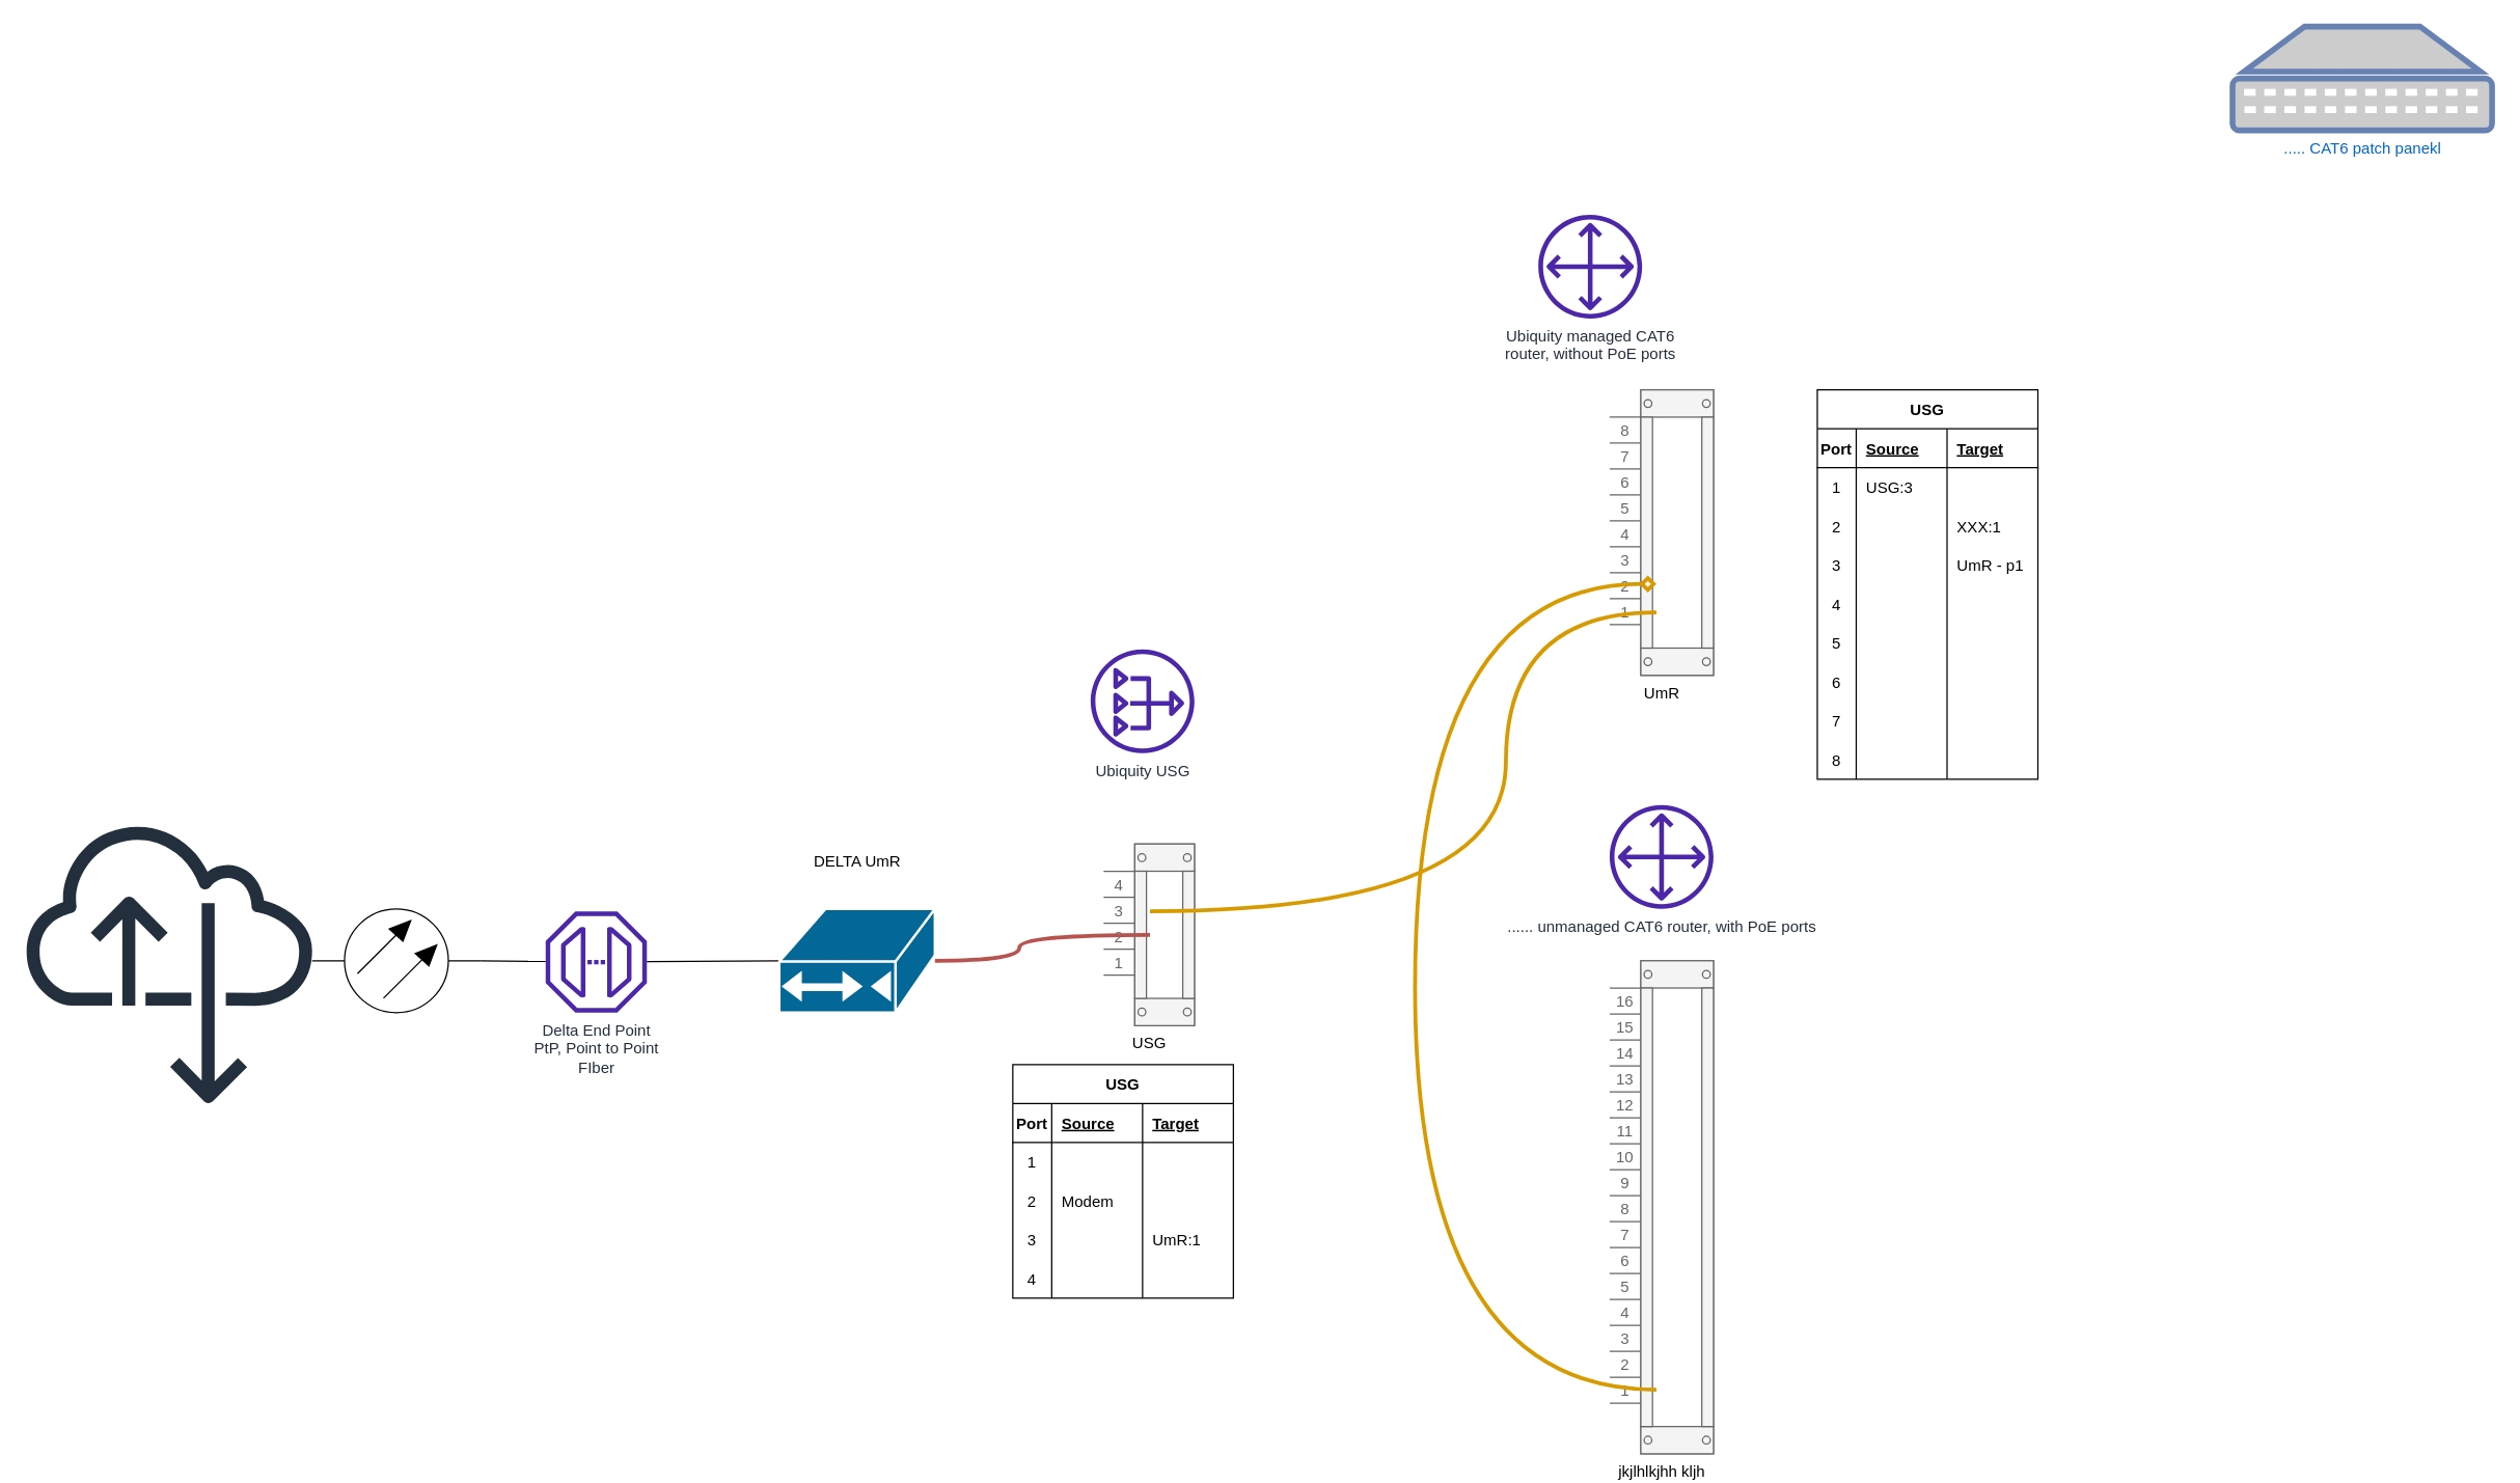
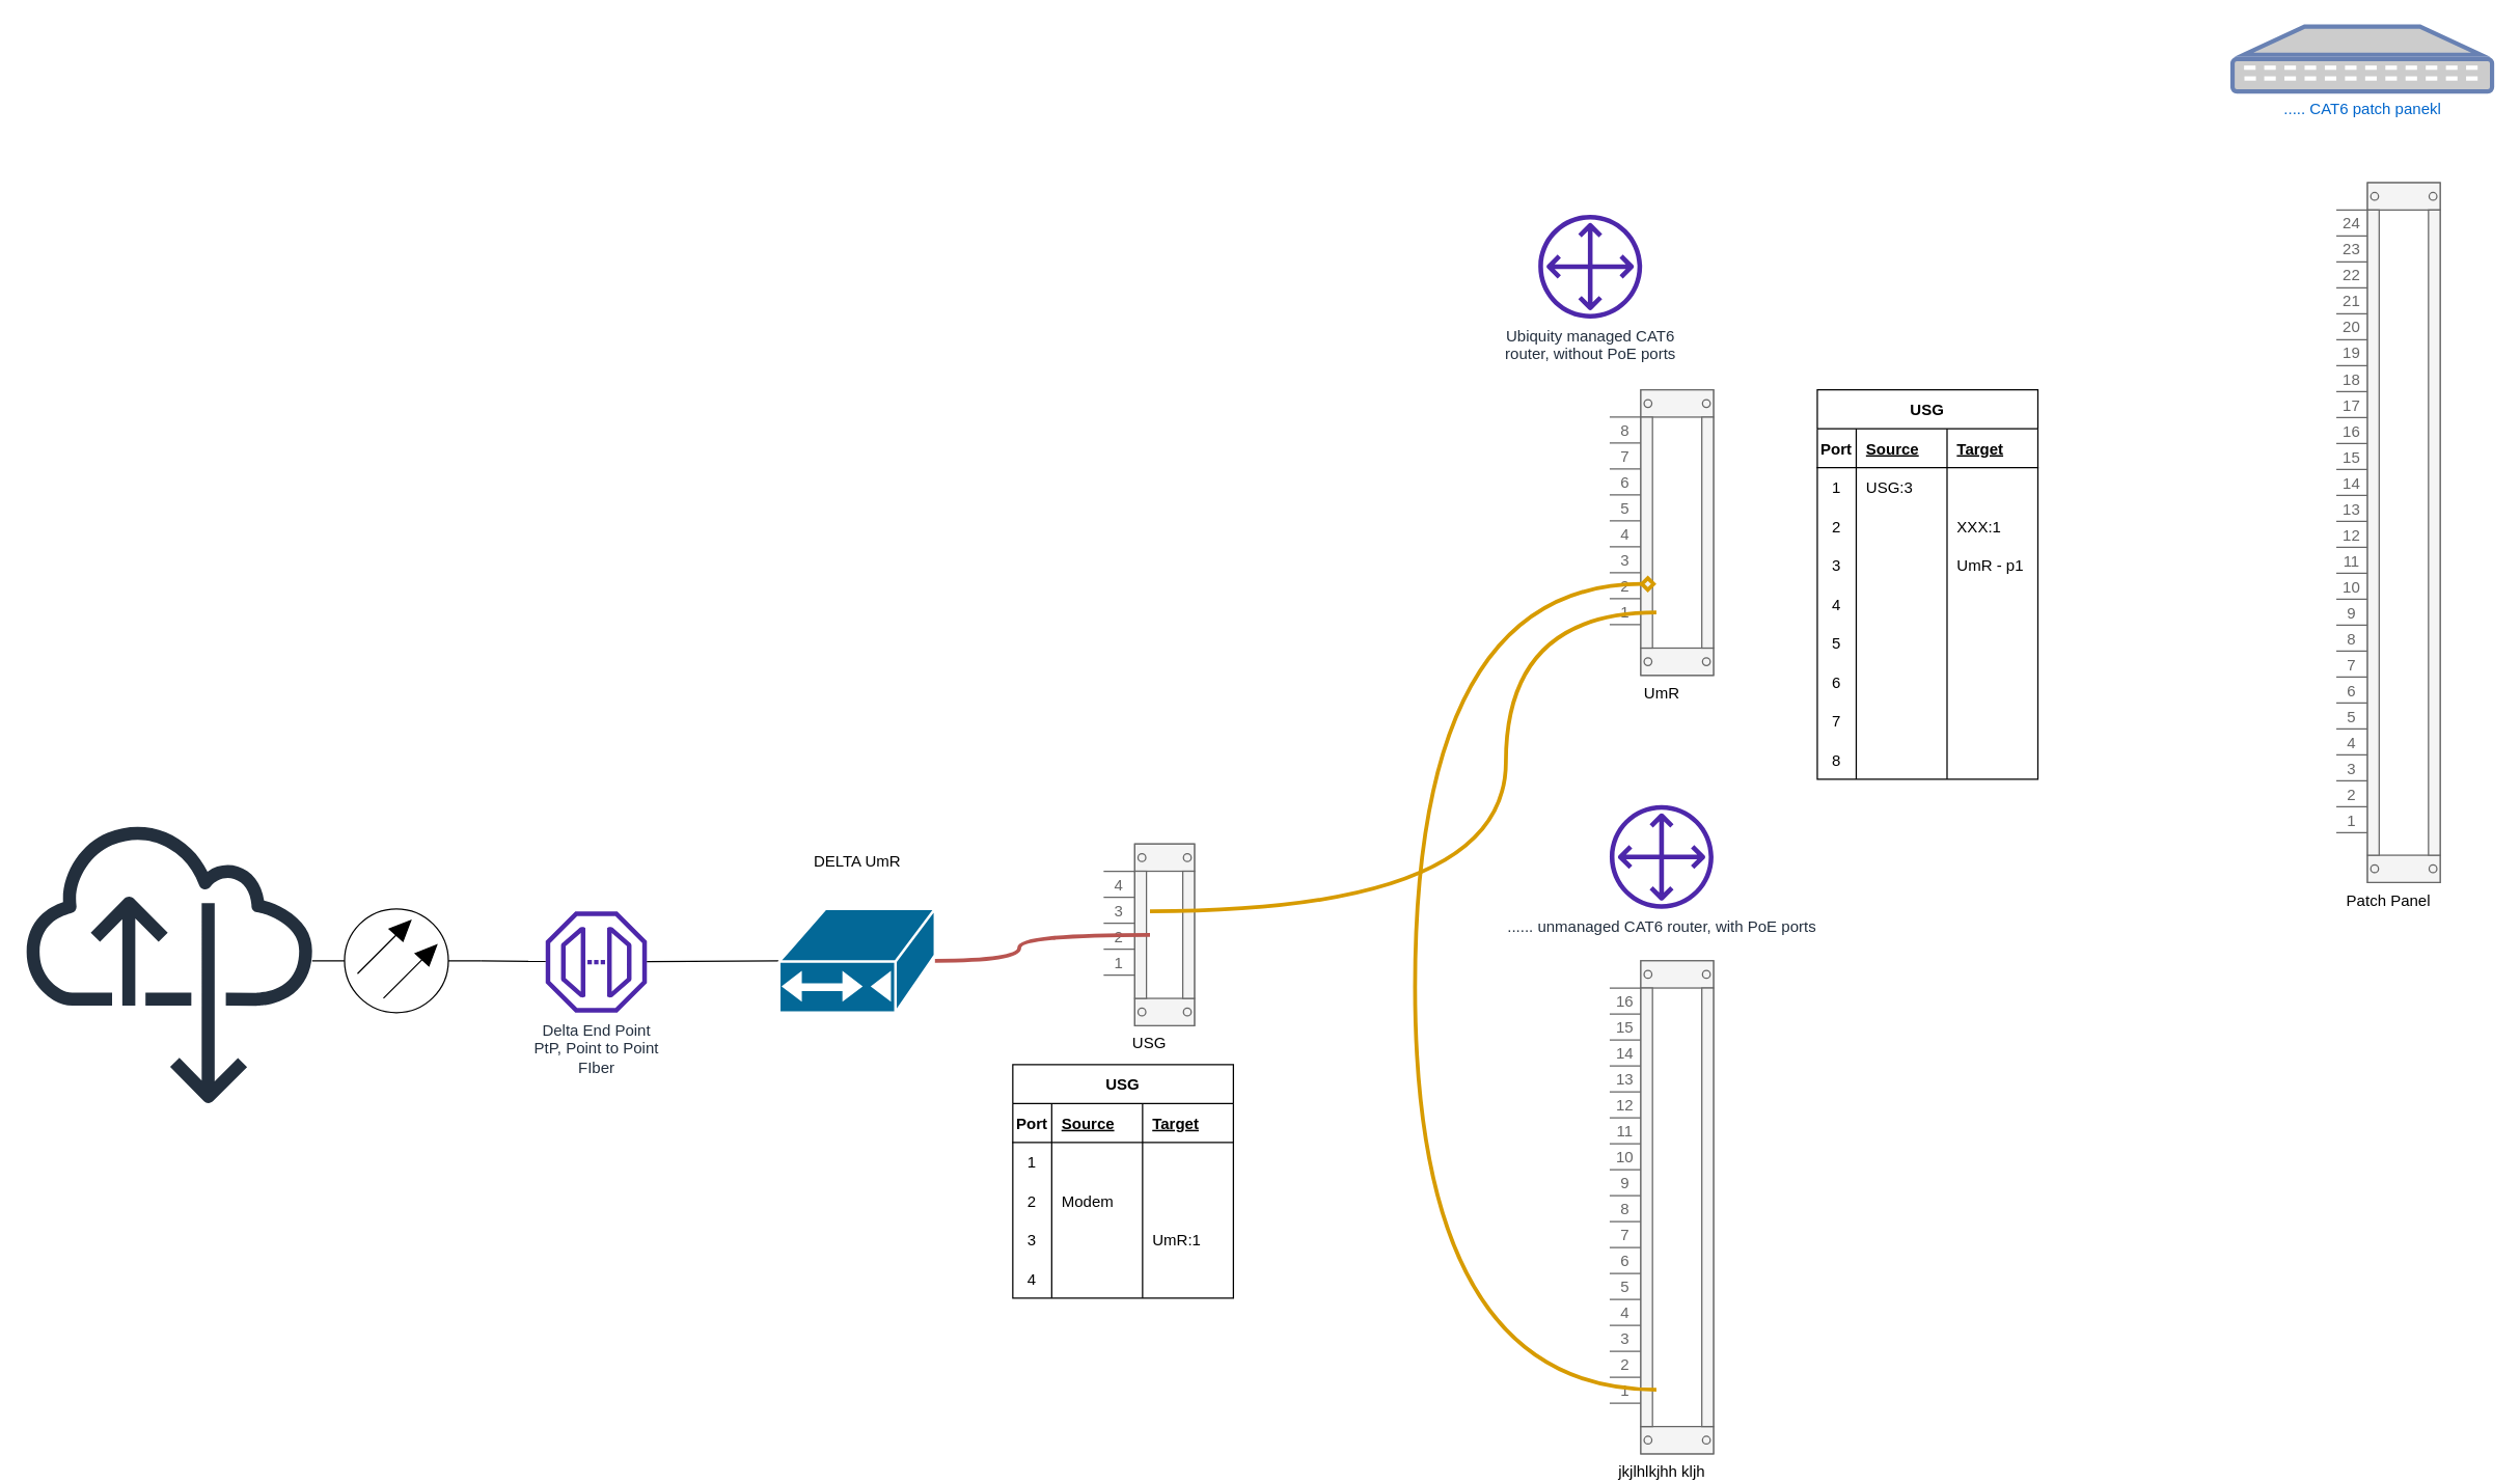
- <mxCell id="10" value="..... CAT6 patch panekl" style="fontColor=#0066CC;verticalAlign=top;verticalLabelPosition=bottom;labelPosition=center;align=center;html=1;outlineConnect=0;fillColor=#CCCCCC;strokeColor=#6881B3;gradientColor=none;gradientDirection=north;strokeWidth=2;shape=mxgraph.networks.patch_panel;" vertex="1" parent="1"><mxGeometry x="1720" y="20" width="200" height="80" as="geometry" /></mxCell>
+ <mxCell id="10" value="..... CAT6 patch panekl" style="fontColor=#0066CC;verticalAlign=top;verticalLabelPosition=bottom;labelPosition=center;align=center;html=1;outlineConnect=0;fillColor=#CCCCCC;strokeColor=#6881B3;gradientColor=none;gradientDirection=north;strokeWidth=2;shape=mxgraph.networks.patch_panel;" vertex="1" parent="1"><mxGeometry x="1720" y="20" width="200" height="50" as="geometry" /></mxCell>
+ <mxCell id="7" value="Patch Panel" style="strokeColor=#666666;html=1;verticalLabelPosition=bottom;labelBackgroundColor=#ffffff;verticalAlign=top;outlineConnect=0;shadow=0;dashed=0;shape=mxgraph.rackGeneral.container;container=1;collapsible=0;childLayout=rack;allowGaps=1;marginLeft=33;marginRight=9;marginTop=21;marginBottom=22;textColor=#666666;numDisp=ascend;direction=east;" vertex="1" parent="1"><mxGeometry x="1800" y="140.35" width="80" height="539.3" as="geometry" /></mxCell>
- <mxCell id="2" value="Ubiquity USG" style="sketch=0;outlineConnect=0;fontColor=#232F3E;gradientColor=none;fillColor=#4D27AA;strokeColor=none;dashed=0;verticalLabelPosition=bottom;verticalAlign=top;align=center;html=1;fontSize=12;fontStyle=0;aspect=fixed;pointerEvents=1;shape=mxgraph.aws4.nat_gateway;" vertex="1" parent="1"><mxGeometry x="840" y="500" width="80" height="80" as="geometry" /></mxCell>
